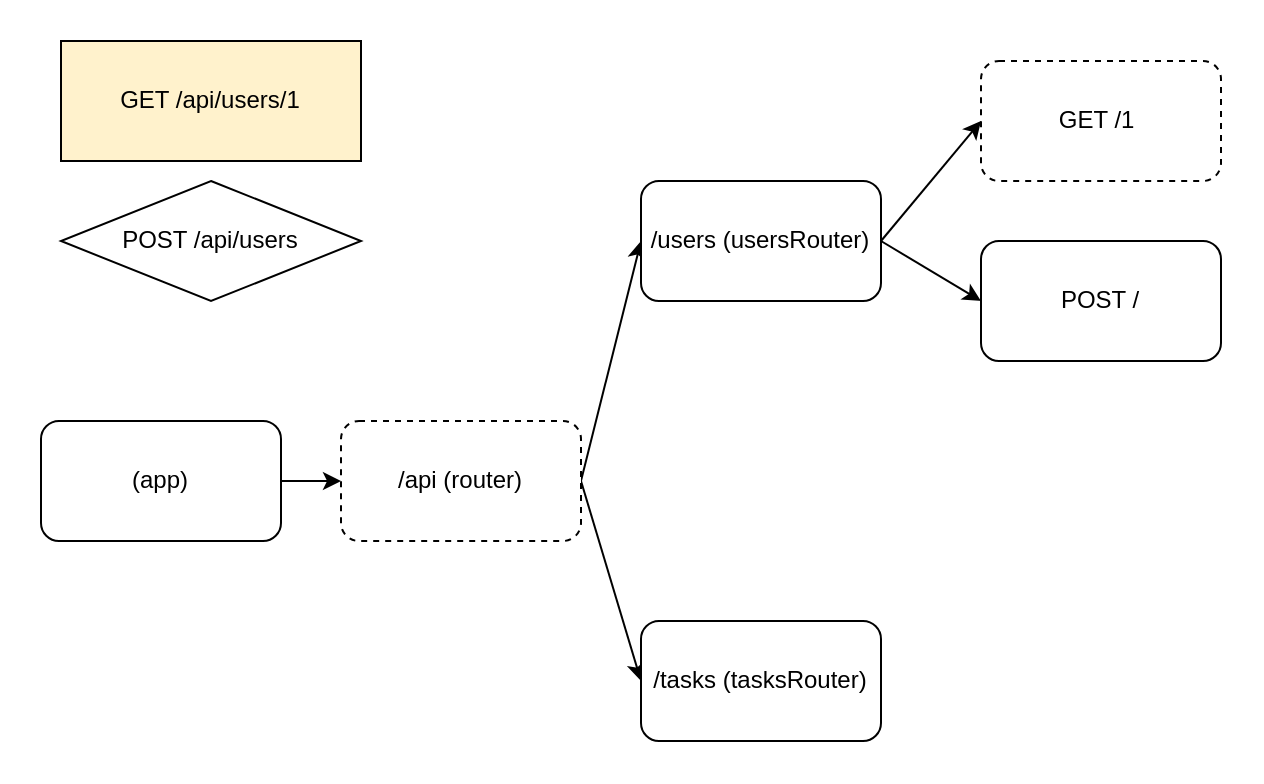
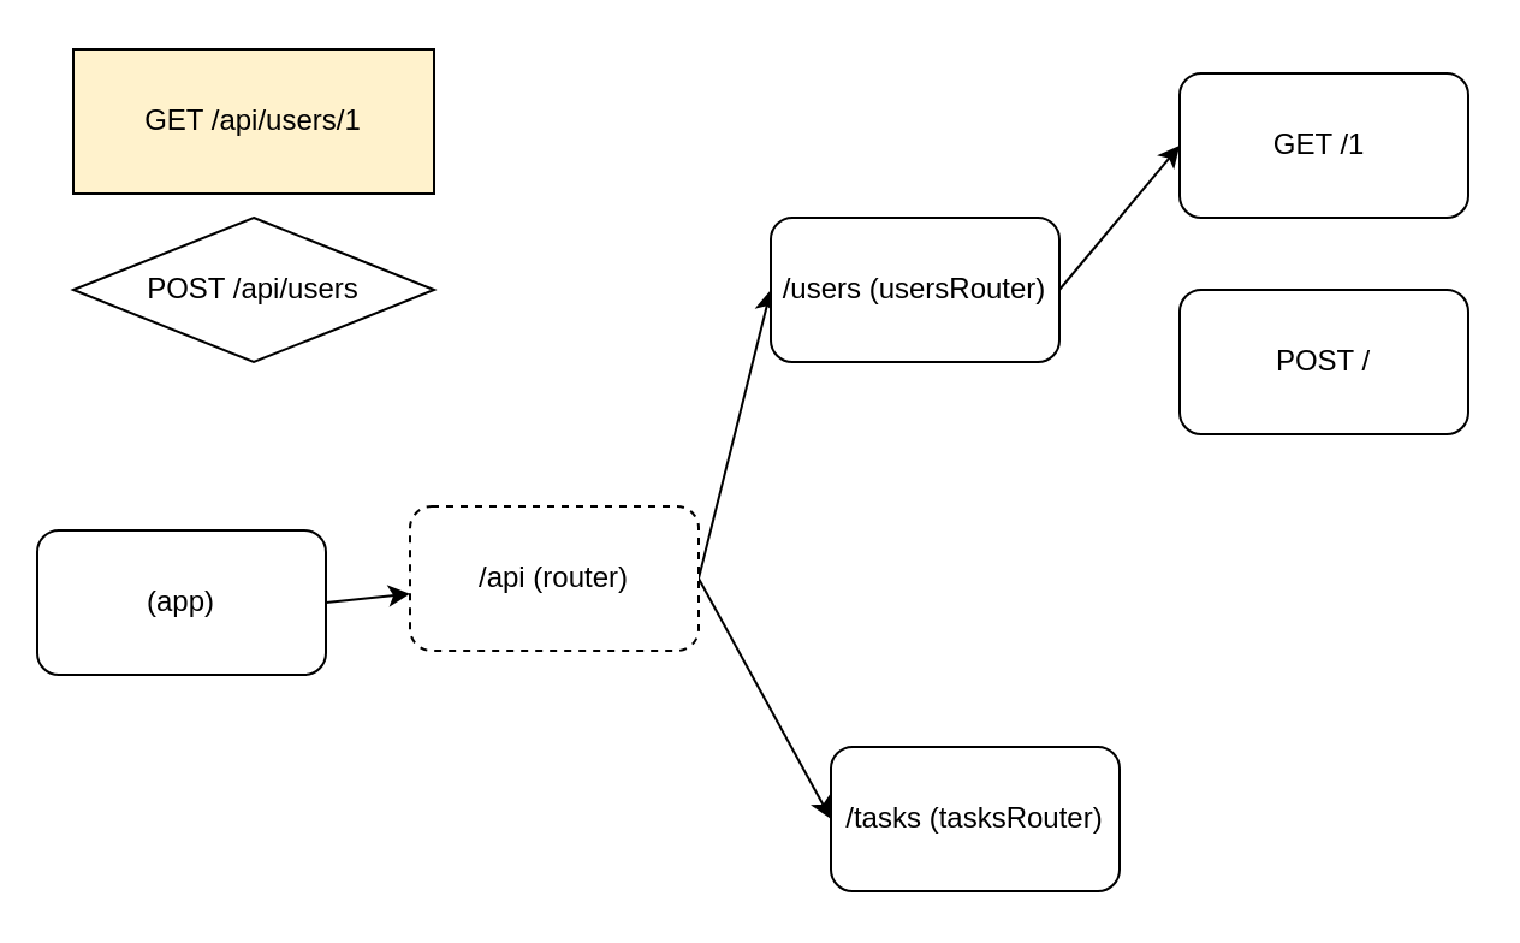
- <mxCell id="11" value="GET /1&amp;nbsp;" style="rounded=1;whiteSpace=wrap;html=1;dashed=1;" vertex="1" parent="1"><mxGeometry x="490" y="30" width="120" height="60" as="geometry" /></mxCell>
+ <mxCell id="11" value="GET /1&amp;nbsp;" style="rounded=1;whiteSpace=wrap;html=1;" vertex="1" parent="1"><mxGeometry x="490" y="30" width="120" height="60" as="geometry" /></mxCell>
- <mxCell id="8" style="edgeStyle=none;html=1;exitX=1;exitY=0.5;exitDx=0;exitDy=0;entryX=0;entryY=0.5;entryDx=0;entryDy=0;" edge="1" parent="1" source="9" target="13"><mxGeometry relative="1" as="geometry" /></mxCell>
- <mxCell id="3" value="(app)" style="rounded=1;whiteSpace=wrap;html=1;" vertex="1" parent="1"><mxGeometry y="210" width="120" height="60" as="geometry" x="20" /></mxCell>
+ <mxCell id="3" value="(app)" style="rounded=1;whiteSpace=wrap;html=1;" vertex="1" parent="1"><mxGeometry x="15" y="220" width="120" height="60" as="geometry" /></mxCell>
- <mxCell id="10" value="/tasks (tasksRouter)" style="rounded=1;whiteSpace=wrap;html=1;" vertex="1" parent="1"><mxGeometry x="320" y="310" width="120" height="60" as="geometry" /></mxCell>
+ <mxCell id="10" value="/tasks (tasksRouter)" style="rounded=1;whiteSpace=wrap;html=1;" vertex="1" parent="1"><mxGeometry x="345" y="310" width="120" height="60" as="geometry" /></mxCell>
